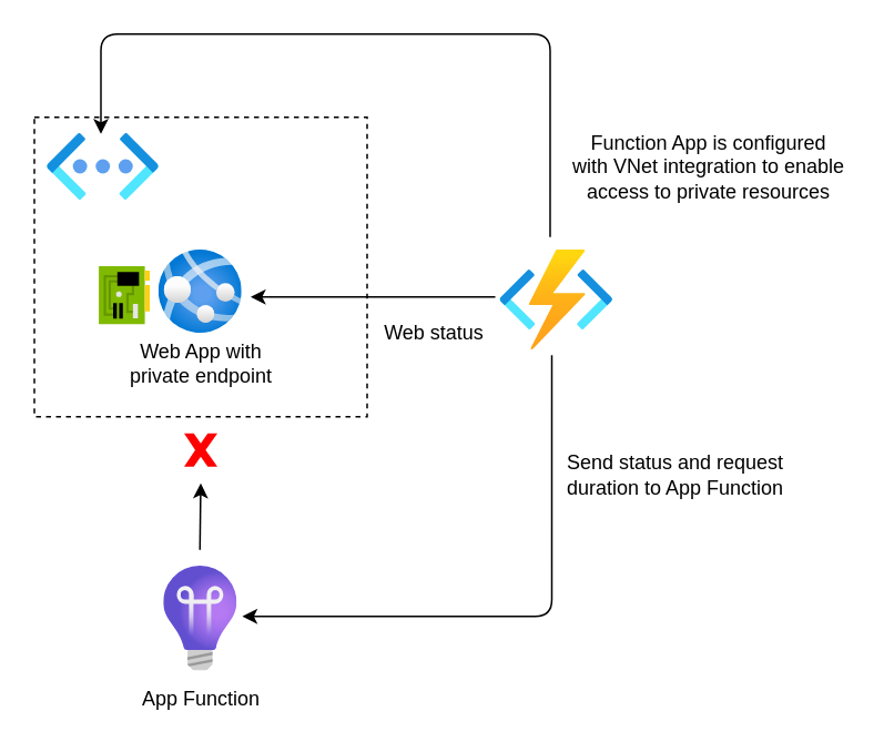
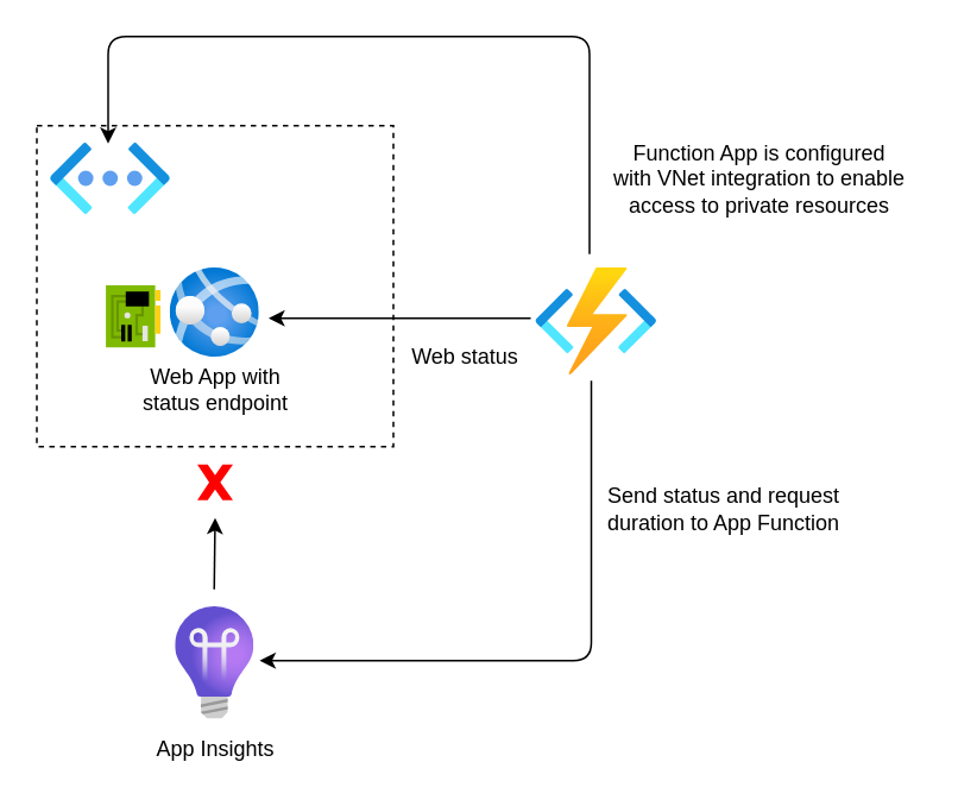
- <mxCell id="8" value="Web App with&lt;br&gt;private endpoint" style="text;html=1;align=center;verticalAlign=middle;resizable=0;points=[];autosize=1;strokeColor=none;" vertex="1" parent="5"><mxGeometry x="10.8" y="53" width="100" height="30" as="geometry" /></mxCell>
+ <mxCell id="8" value="Web App with&lt;br&gt;status endpoint" style="text;html=1;align=center;verticalAlign=middle;resizable=0;points=[];autosize=1;strokeColor=none;" vertex="1" parent="5"><mxGeometry x="10.8" y="53" width="100" height="30" as="geometry" /></mxCell>
- <mxCell id="20" value="App Function" style="text;html=1;align=center;verticalAlign=middle;resizable=0;points=[];autosize=1;strokeColor=none;" vertex="1" parent="18"><mxGeometry y="70" width="80" height="20" as="geometry" /></mxCell>
+ <mxCell id="20" value="App Insights" style="text;html=1;align=center;verticalAlign=middle;resizable=0;points=[];autosize=1;strokeColor=none;" vertex="1" parent="18"><mxGeometry y="70" width="80" height="20" as="geometry" /></mxCell>
